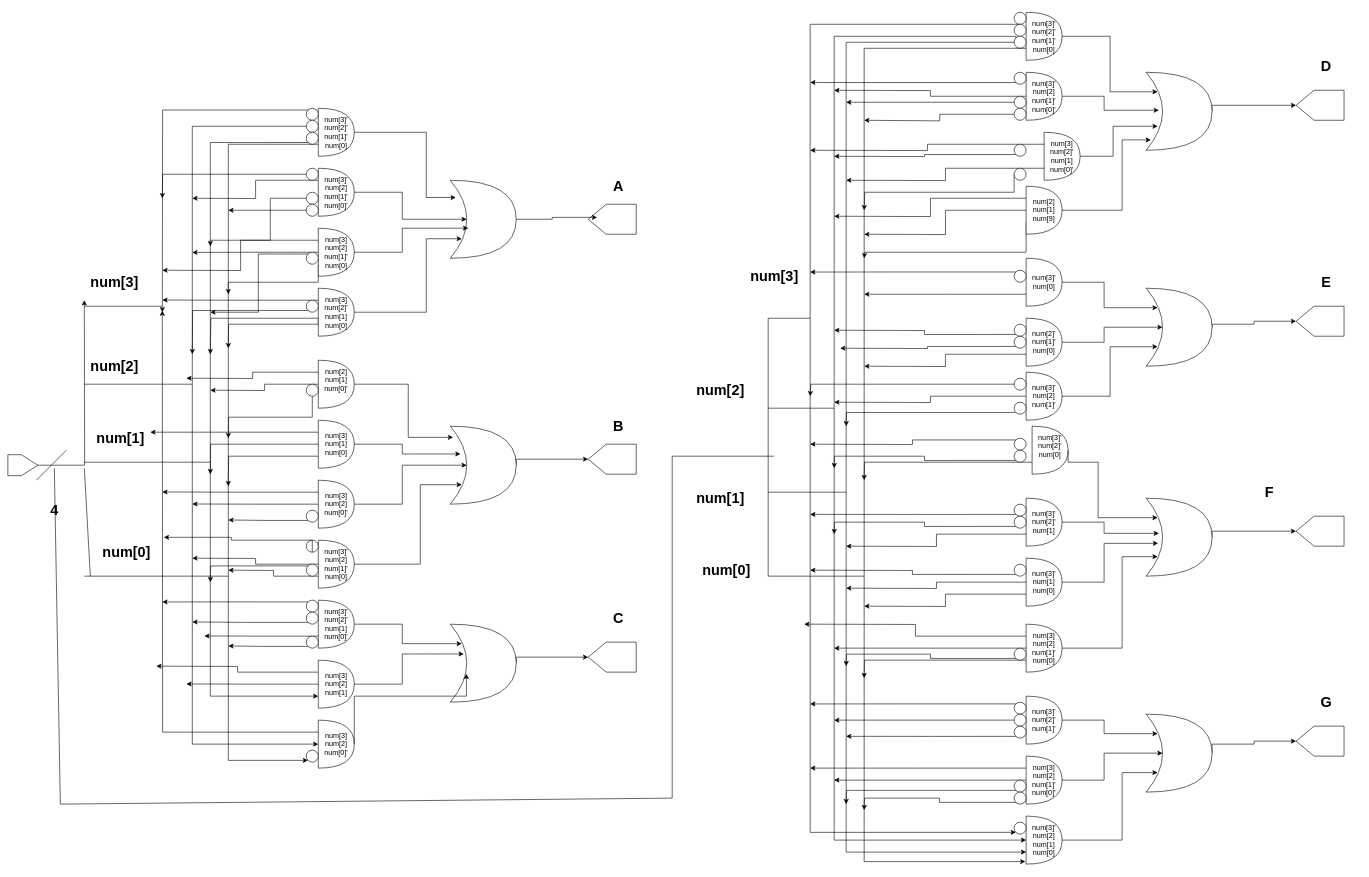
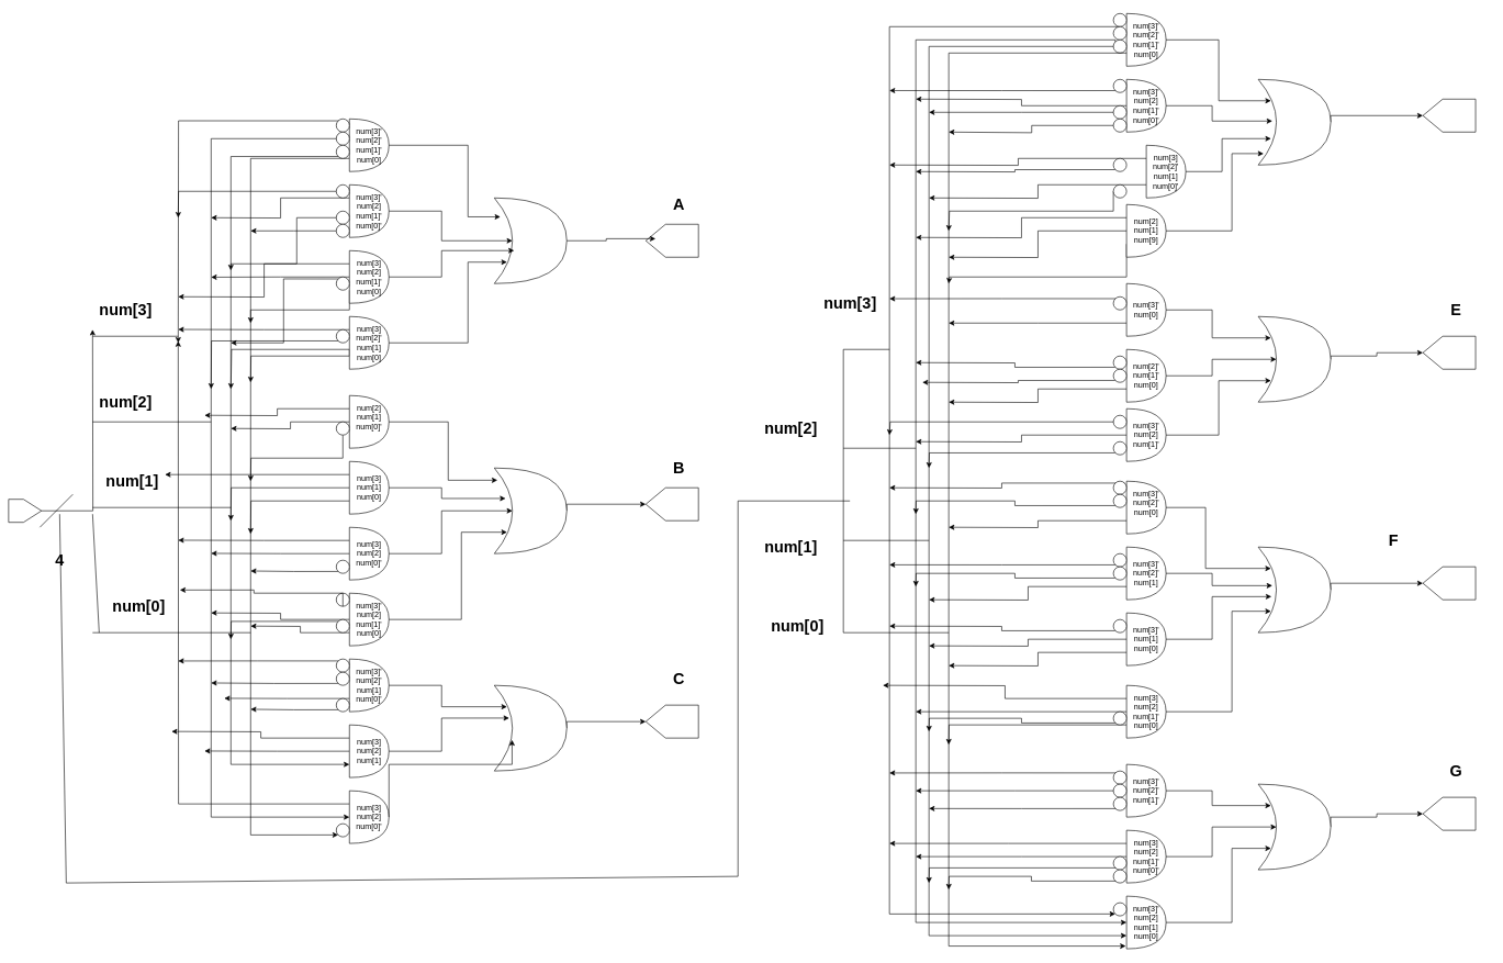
- <mxCell id="91" value="D" style="text;strokeColor=none;fillColor=none;html=1;fontSize=24;fontStyle=1;verticalAlign=middle;align=center;" vertex="1" parent="1"><mxGeometry x="2160" y="80" width="100" height="60" as="geometry" /></mxCell>
- <mxCell id="53" value="num[3]'&lt;div&gt;num[2]'&lt;/div&gt;&lt;div&gt;num[0]&lt;/div&gt;&lt;div&gt;&lt;br&gt;&lt;/div&gt;" style="shape=or;whiteSpace=wrap;html=1;" vertex="1" parent="1"><mxGeometry x="1720" y="710" width="60" height="80" as="geometry" /></mxCell>
+ <mxCell id="53" value="num[3]'&lt;div&gt;num[2]'&lt;/div&gt;&lt;div&gt;num[0]&lt;/div&gt;&lt;div&gt;&lt;br&gt;&lt;/div&gt;" style="shape=or;whiteSpace=wrap;html=1;" vertex="1" parent="1"><mxGeometry x="1710" y="730" width="60" height="80" as="geometry" /></mxCell>
